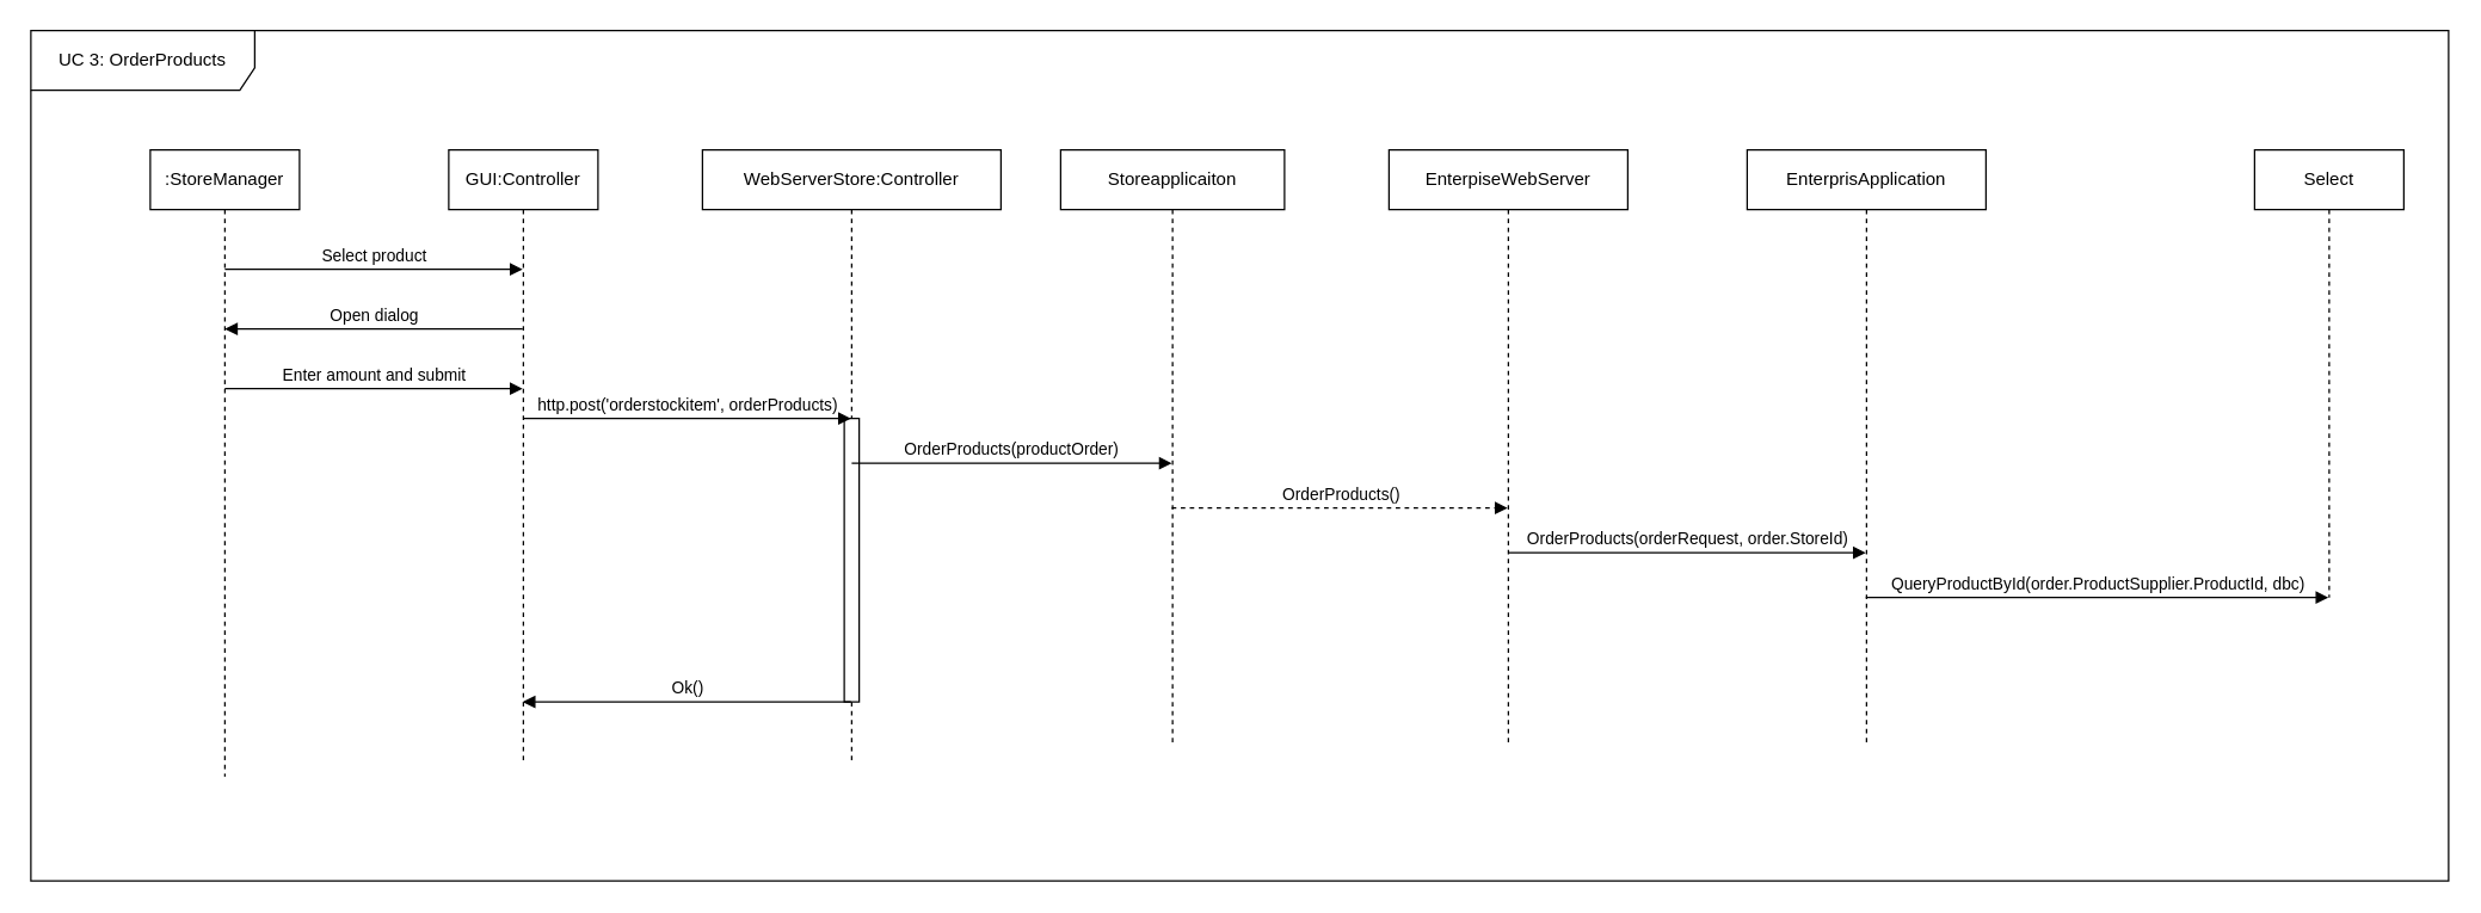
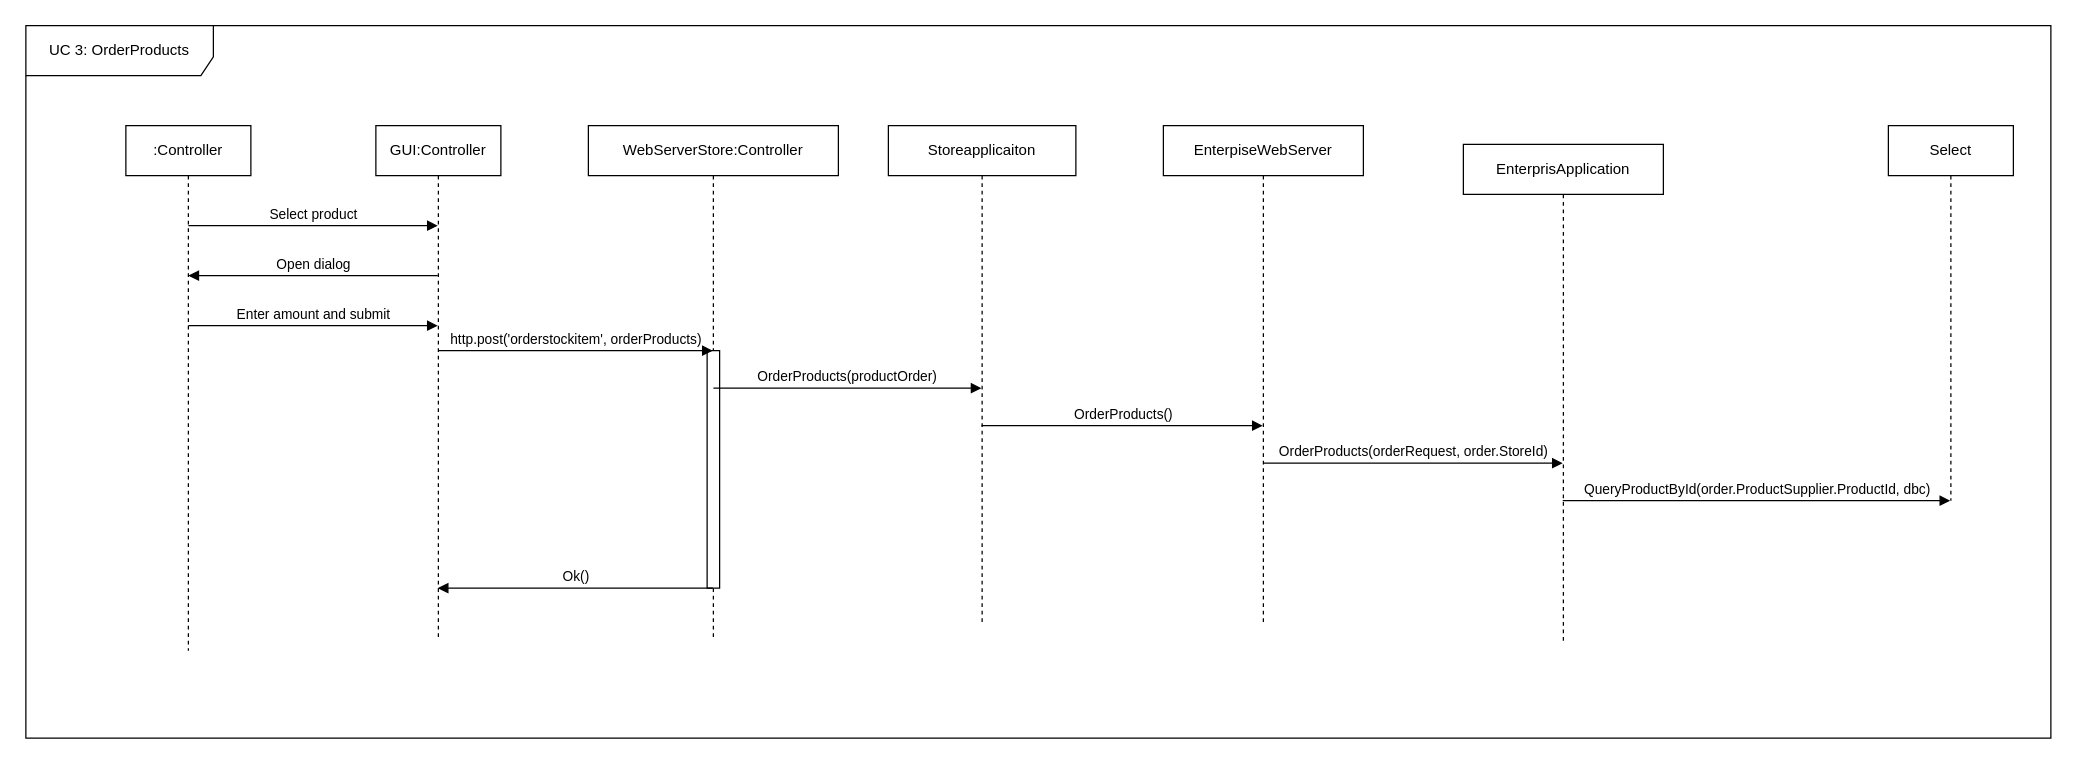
- <mxCell id="3" value=":StoreManager" style="shape=umlLifeline;perimeter=lifelinePerimeter;whiteSpace=wrap;html=1;container=1;collapsible=0;recursiveResize=0;outlineConnect=0;" parent="1" vertex="1"><mxGeometry x="100" y="100" width="100" height="420" as="geometry" /></mxCell>
+ <mxCell id="3" value=":Controller" style="shape=umlLifeline;perimeter=lifelinePerimeter;whiteSpace=wrap;html=1;container=1;collapsible=0;recursiveResize=0;outlineConnect=0;" parent="1" vertex="1"><mxGeometry x="100" y="100" width="100" height="420" as="geometry" /></mxCell>
- <mxCell id="12" value="EnterprisApplication" style="shape=umlLifeline;perimeter=lifelinePerimeter;whiteSpace=wrap;html=1;container=1;collapsible=0;recursiveResize=0;outlineConnect=0;" parent="1" vertex="1"><mxGeometry x="1170" y="100" width="160" height="400" as="geometry" /></mxCell>
+ <mxCell id="12" value="EnterprisApplication" style="shape=umlLifeline;perimeter=lifelinePerimeter;whiteSpace=wrap;html=1;container=1;collapsible=0;recursiveResize=0;outlineConnect=0;" parent="1" vertex="1"><mxGeometry x="1170" y="115" width="160" height="400" as="geometry" /></mxCell>
- <mxCell id="17" value="OrderProducts()" style="html=1;verticalAlign=bottom;endArrow=block;rounded=0;dashed=1;" parent="1" source="7" target="8" edge="1"><mxGeometry width="80" relative="1" as="geometry"><mxPoint x="790" y="340" as="sourcePoint" /><mxPoint x="1024.5" y="340" as="targetPoint" /><Array as="points"><mxPoint x="950" y="340" /></Array></mxGeometry></mxCell>
+ <mxCell id="17" value="OrderProducts()" style="html=1;verticalAlign=bottom;endArrow=block;rounded=0;" parent="1" source="7" target="8" edge="1"><mxGeometry width="80" relative="1" as="geometry"><mxPoint x="790" y="340" as="sourcePoint" /><mxPoint x="1024.5" y="340" as="targetPoint" /><Array as="points"><mxPoint x="950" y="340" /></Array></mxGeometry></mxCell>
